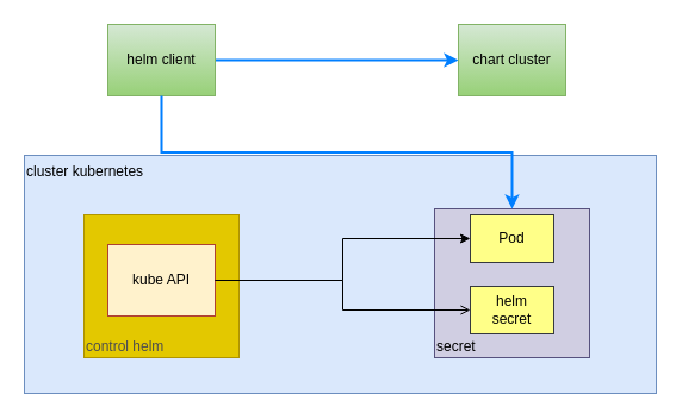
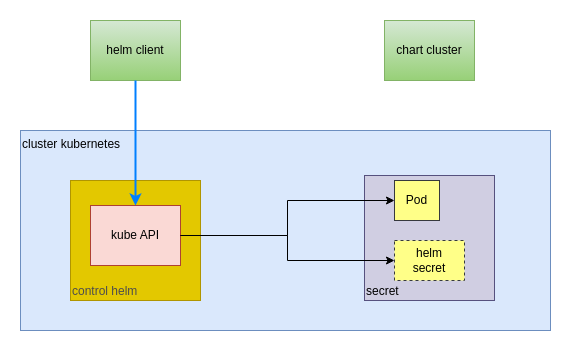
- <mxCell id="3" style="edgeStyle=orthogonalEdgeStyle;rounded=0;orthogonalLoop=1;jettySize=auto;html=1;strokeColor=#007FFF;strokeWidth=2;exitX=1;exitY=0.5;exitDx=0;exitDy=0;entryX=0;entryY=0.5;entryDx=0;entryDy=0;" parent="1" edge="1" target="10" source="9"><mxGeometry relative="1" as="geometry"><mxPoint x="220" y="60" as="sourcePoint" /><mxPoint x="310" y="60" as="targetPoint" /></mxGeometry></mxCell>
- <mxCell id="11" style="edgeStyle=orthogonalEdgeStyle;rounded=0;orthogonalLoop=1;jettySize=auto;html=1;strokeColor=#007FFF;strokeWidth=2;exitX=0.5;exitY=1;exitDx=0;exitDy=0;" edge="1" parent="1" source="9" target="6"><mxGeometry relative="1" as="geometry"><mxPoint x="190" y="60" as="sourcePoint" /><mxPoint x="394" y="60" as="targetPoint" /></mxGeometry></mxCell>
+ <mxCell id="11" style="edgeStyle=orthogonalEdgeStyle;rounded=0;orthogonalLoop=1;jettySize=auto;html=1;strokeColor=#007FFF;strokeWidth=2;exitX=0.5;exitY=1;exitDx=0;exitDy=0;entryX=0.5;entryY=0;entryDx=0;entryDy=0;" edge="1" parent="1" source="9" target="5"><mxGeometry relative="1" as="geometry"><mxPoint x="190" y="60" as="sourcePoint" /><mxPoint x="394" y="60" as="targetPoint" /></mxGeometry></mxCell>
- <mxCell id="7" value="Pod" style="rounded=0;whiteSpace=wrap;html=1;align=center;fillColor=#ffff88;strokeColor=#36393d;" vertex="1" parent="1"><mxGeometry x="394" y="180" width="70" height="40" as="geometry" /></mxCell>
+ <mxCell id="7" value="Pod" style="rounded=0;whiteSpace=wrap;html=1;align=center;fillColor=#ffff88;strokeColor=#36393d;" vertex="1" parent="1"><mxGeometry x="394" y="180" width="45" height="40" as="geometry" /></mxCell>
- <mxCell id="5" value="kube API" style="rounded=0;whiteSpace=wrap;html=1;align=center;fillColor=#fff2cc;strokeColor=#ae4132;" vertex="1" parent="1"><mxGeometry x="90" y="205" width="90" height="60" as="geometry" /></mxCell>
+ <mxCell id="5" value="kube API" style="rounded=0;whiteSpace=wrap;html=1;align=center;fillColor=#fad9d5;strokeColor=#ae4132;" vertex="1" parent="1"><mxGeometry x="90" y="205" width="90" height="60" as="geometry" /></mxCell>
- <mxCell id="13" style="edgeStyle=orthogonalEdgeStyle;rounded=0;orthogonalLoop=1;jettySize=auto;html=1;exitX=1;exitY=0.5;exitDx=0;exitDy=0;entryX=0;entryY=0.5;entryDx=0;entryDy=0;fontColor=#4D4D4D;endArrow=open;" edge="1" parent="1" source="5" target="8"><mxGeometry relative="1" as="geometry" /></mxCell>
+ <mxCell id="13" style="edgeStyle=orthogonalEdgeStyle;rounded=0;orthogonalLoop=1;jettySize=auto;html=1;exitX=1;exitY=0.5;exitDx=0;exitDy=0;entryX=0;entryY=0.5;entryDx=0;entryDy=0;fontColor=#4D4D4D;" edge="1" parent="1" source="5" target="8"><mxGeometry relative="1" as="geometry" /></mxCell>
- <mxCell id="8" value="helm&lt;br&gt;secret" style="rounded=0;whiteSpace=wrap;html=1;align=center;fillColor=#ffff88;strokeColor=#36393d;" vertex="1" parent="1"><mxGeometry x="394" y="240" width="70" height="40" as="geometry" /></mxCell>
+ <mxCell id="8" value="helm&lt;br&gt;secret" style="rounded=0;whiteSpace=wrap;html=1;align=center;fillColor=#ffff88;strokeColor=#36393d;dashed=1;" vertex="1" parent="1"><mxGeometry x="394" y="240" width="70" height="40" as="geometry" /></mxCell>
